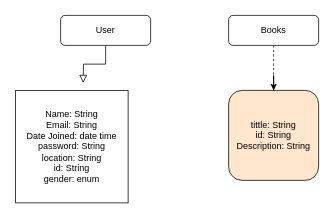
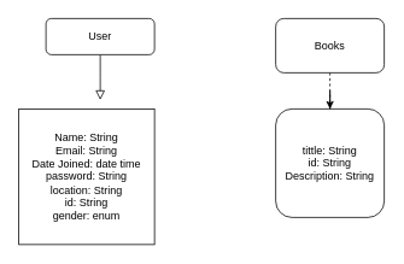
- <mxCell id="3" value="User" style="rounded=1;whiteSpace=wrap;html=1;fontSize=12;glass=0;strokeWidth=1;shadow=0;" parent="1" vertex="1"><mxGeometry x="80" y="20" width="120" height="40" as="geometry" /></mxCell>
+ <mxCell id="3" value="User" style="rounded=1;whiteSpace=wrap;html=1;fontSize=12;glass=0;strokeWidth=1;shadow=0;" parent="1" vertex="1"><mxGeometry x="50" y="20" width="120" height="40" as="geometry" /></mxCell>
- <mxCell id="6" value="Books" style="rounded=1;whiteSpace=wrap;html=1;" vertex="1" parent="1"><mxGeometry x="304" y="20" width="120" height="40" as="geometry" /></mxCell>
+ <mxCell id="6" value="Books" style="rounded=1;whiteSpace=wrap;html=1;" vertex="1" parent="1"><mxGeometry x="304" y="20" width="120" height="60" as="geometry" /></mxCell>
- <mxCell id="8" value="&lt;div&gt;tittle: String&lt;/div&gt;&lt;div&gt;id: String&lt;/div&gt;&lt;div&gt;Description: String&lt;/div&gt;" style="rounded=1;whiteSpace=wrap;html=1;fillColor=#ffe6cc;" vertex="1" parent="1"><mxGeometry x="304" y="120" width="120" height="120" as="geometry" /></mxCell>
+ <mxCell id="8" value="&lt;div&gt;tittle: String&lt;/div&gt;&lt;div&gt;id: String&lt;/div&gt;&lt;div&gt;Description: String&lt;/div&gt;" style="rounded=1;whiteSpace=wrap;html=1;" vertex="1" parent="1"><mxGeometry x="304" y="120" width="120" height="120" as="geometry" /></mxCell>
